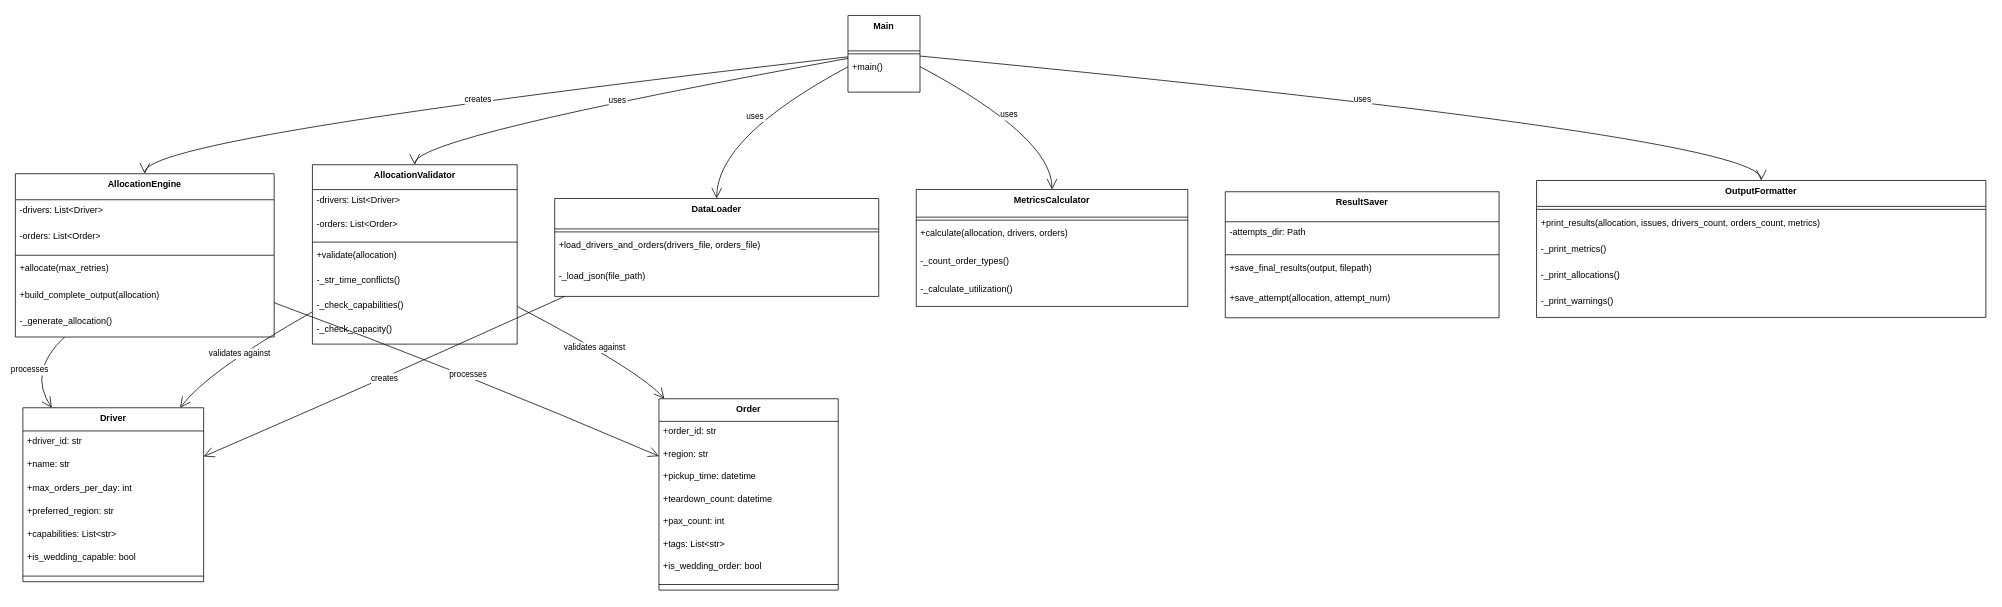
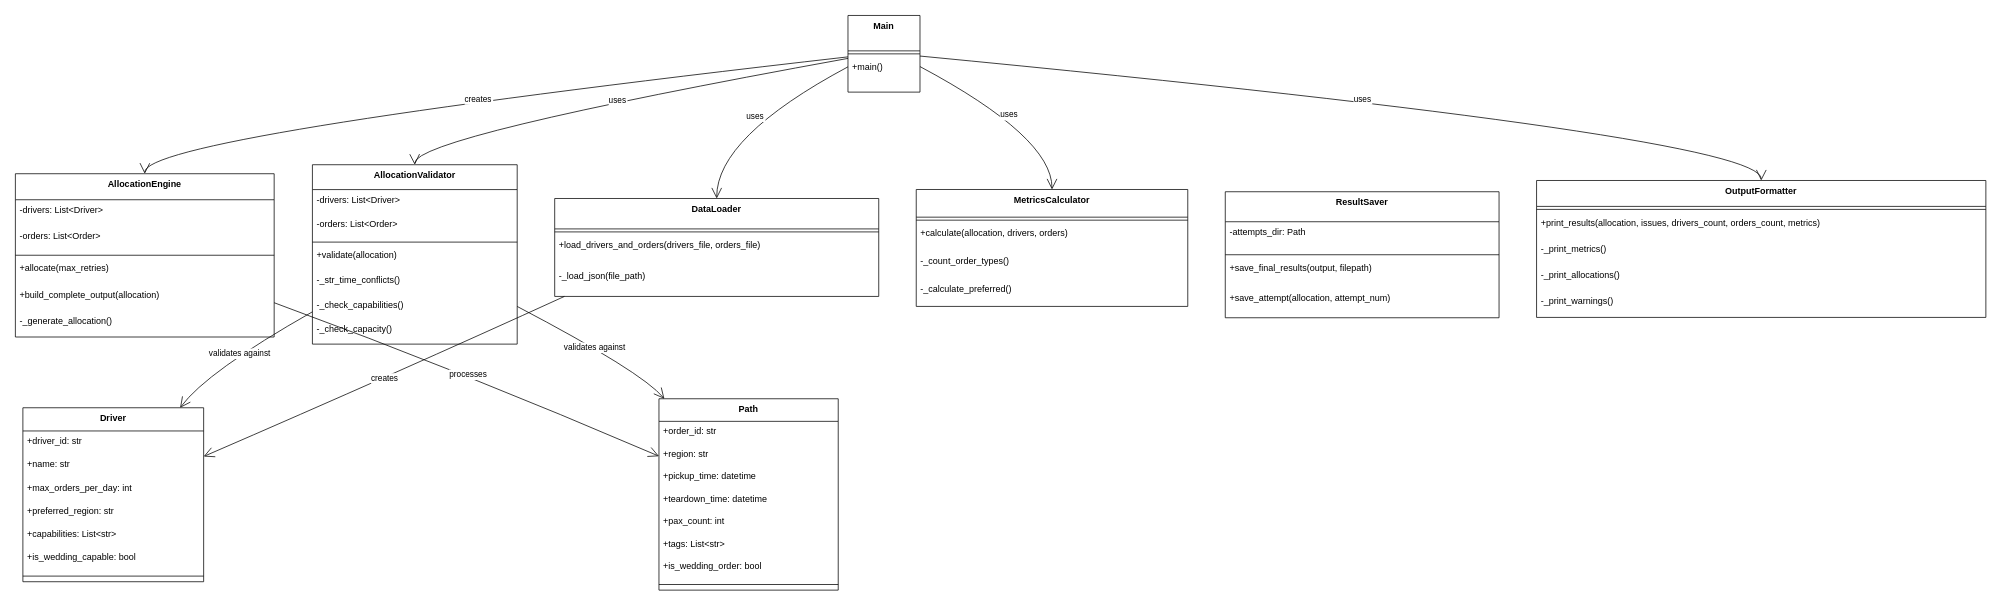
- <mxCell id="28" value="-_calculate_utilization()" style="text;strokeColor=none;fillColor=none;align=left;verticalAlign=top;spacingLeft=4;spacingRight=4;overflow=hidden;rotatable=0;points=[[0,0.5],[1,0.5]];portConstraint=eastwest;" vertex="1" parent="24"><mxGeometry y="118.889" width="362" height="37" as="geometry" /></mxCell>
+ <mxCell id="28" value="-_calculate_preferred()" style="text;strokeColor=none;fillColor=none;align=left;verticalAlign=top;spacingLeft=4;spacingRight=4;overflow=hidden;rotatable=0;points=[[0,0.5],[1,0.5]];portConstraint=eastwest;" vertex="1" parent="24"><mxGeometry y="118.889" width="362" height="37" as="geometry" /></mxCell>
- <mxCell id="62" value="processes" style="curved=1;startArrow=none;endArrow=open;endSize=12;exitX=0.19;exitY=1;entryX=0.16;entryY=0;rounded=0;" edge="1" parent="1" source="9" target="40"><mxGeometry relative="1" as="geometry"><Array as="points"><mxPoint x="36" y="495" /></Array></mxGeometry></mxCell>
- <mxCell id="48" value="Order" style="swimlane;fontStyle=1;align=center;verticalAlign=top;childLayout=stackLayout;horizontal=1;startSize=30.118;horizontalStack=0;resizeParent=1;resizeParentMax=0;resizeLast=0;collapsible=0;marginBottom=0;" vertex="1" parent="1"><mxGeometry x="878" y="531" width="239" height="255.118" as="geometry" /></mxCell>
+ <mxCell id="48" value="Path" style="swimlane;fontStyle=1;align=center;verticalAlign=top;childLayout=stackLayout;horizontal=1;startSize=30.118;horizontalStack=0;resizeParent=1;resizeParentMax=0;resizeLast=0;collapsible=0;marginBottom=0;" vertex="1" parent="1"><mxGeometry x="878" y="531" width="239" height="255.118" as="geometry" /></mxCell>
- <mxCell id="52" value="+teardown_count: datetime" style="text;strokeColor=none;fillColor=none;align=left;verticalAlign=top;spacingLeft=4;spacingRight=4;overflow=hidden;rotatable=0;points=[[0,0.5],[1,0.5]];portConstraint=eastwest;" vertex="1" parent="48"><mxGeometry y="120.118" width="239" height="30" as="geometry" /></mxCell>
+ <mxCell id="52" value="+teardown_time: datetime" style="text;strokeColor=none;fillColor=none;align=left;verticalAlign=top;spacingLeft=4;spacingRight=4;overflow=hidden;rotatable=0;points=[[0,0.5],[1,0.5]];portConstraint=eastwest;" vertex="1" parent="48"><mxGeometry y="120.118" width="239" height="30" as="geometry" /></mxCell>
